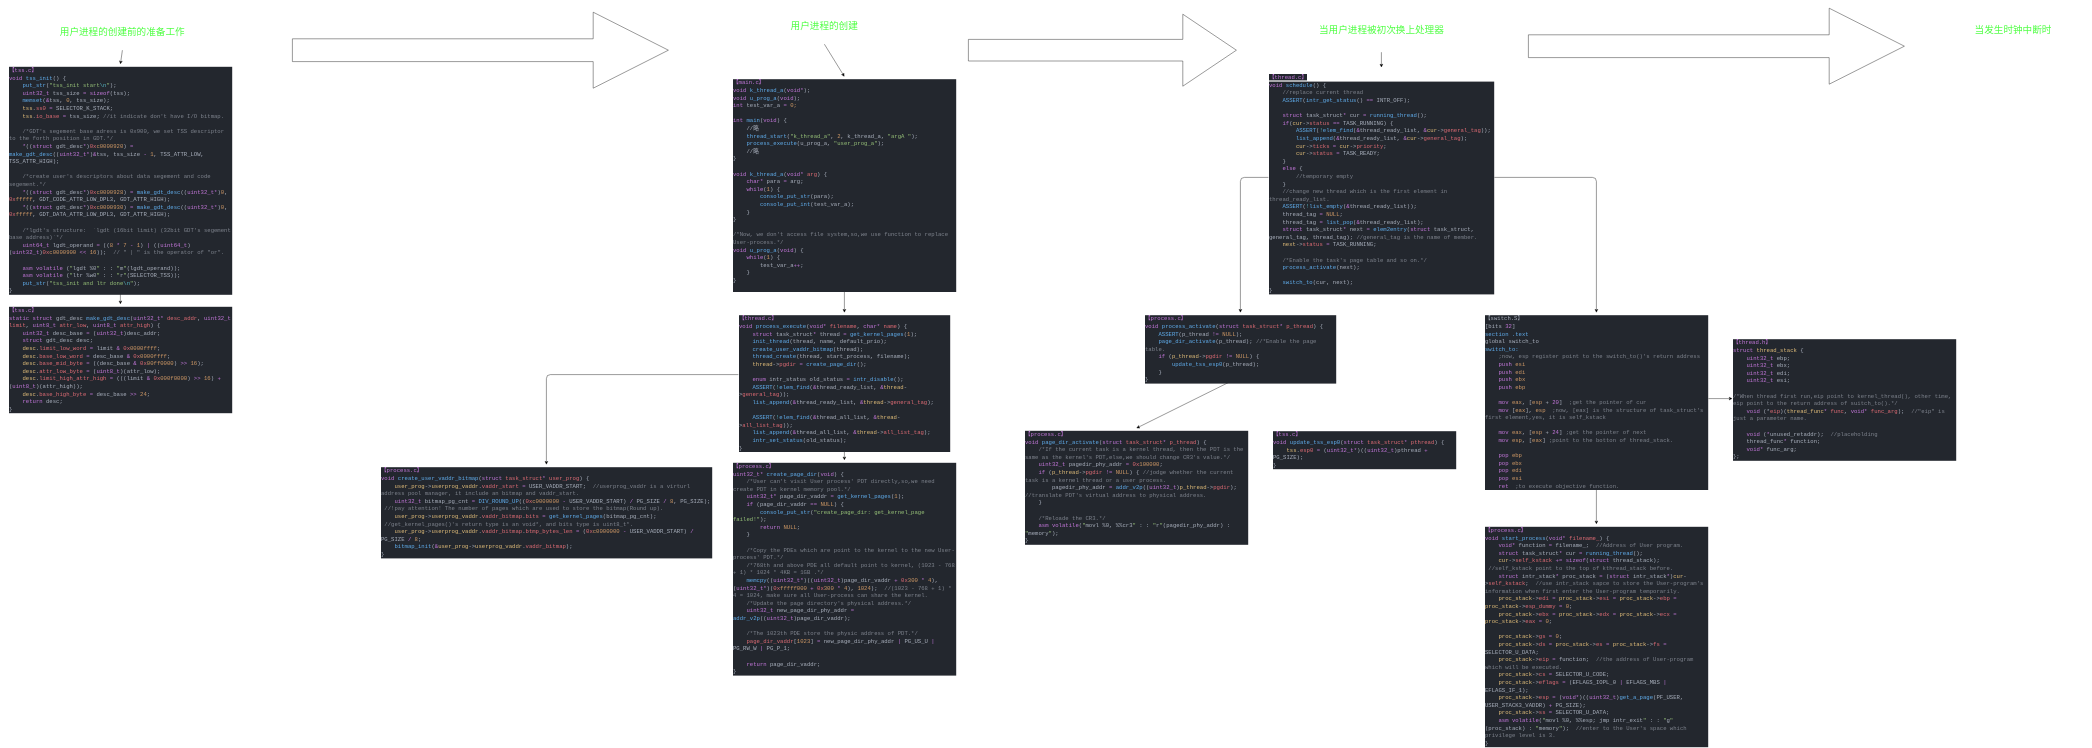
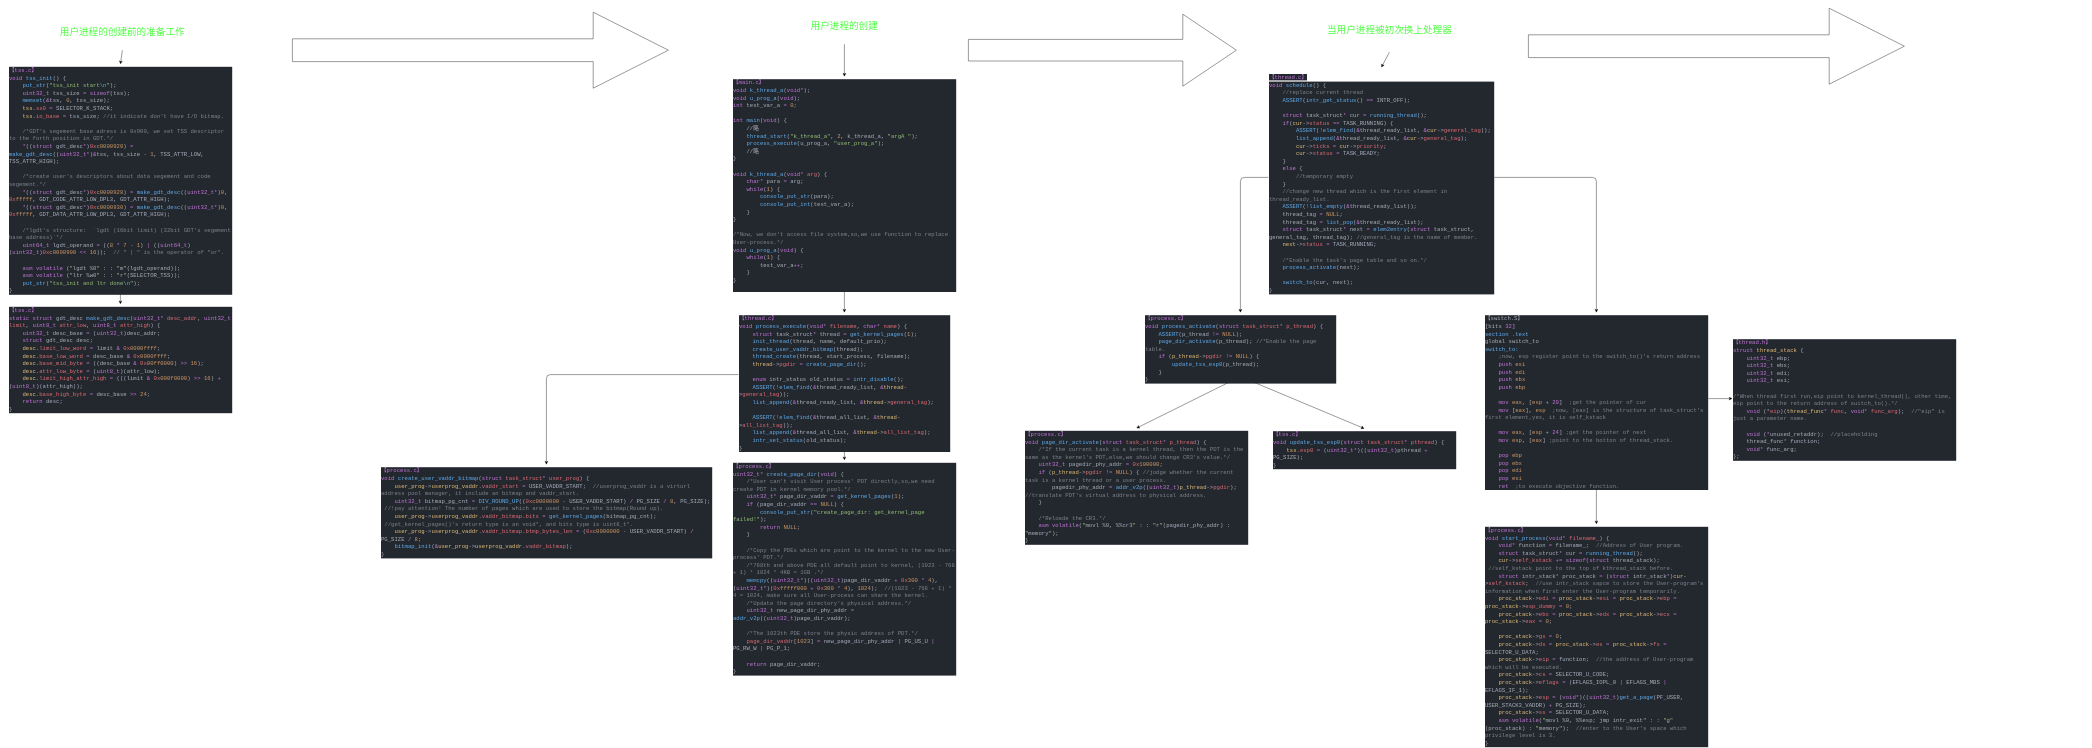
- <mxCell id="25" value="&lt;font color=&quot;#4dff40&quot; style=&quot;font-size: 24px;&quot;&gt;用户进程的创建&lt;/font&gt;" style="text;html=1;strokeColor=none;fillColor=none;align=center;verticalAlign=middle;whiteSpace=wrap;rounded=0;" vertex="1" parent="1"><mxGeometry x="1885" y="20" width="350" height="90" as="geometry" /></mxCell>
+ <mxCell id="25" value="&lt;font color=&quot;#4dff40&quot; style=&quot;font-size: 24px;&quot;&gt;用户进程的创建&lt;/font&gt;" style="text;html=1;strokeColor=none;fillColor=none;align=center;verticalAlign=middle;whiteSpace=wrap;rounded=0;" vertex="1" parent="1"><mxGeometry x="1935" width="350" height="90" as="geometry" y="20" /></mxCell>
- <mxCell id="10" value="&lt;font color=&quot;#4dff40&quot; style=&quot;font-size: 24px;&quot;&gt;当用户进程被初次换上处理器&lt;/font&gt;" style="text;html=1;strokeColor=none;fillColor=none;align=center;verticalAlign=middle;whiteSpace=wrap;rounded=0;" parent="1" vertex="1"><mxGeometry x="3277.5" width="350" height="110" as="geometry" y="20" /></mxCell>
+ <mxCell id="10" value="&lt;font color=&quot;#4dff40&quot; style=&quot;font-size: 24px;&quot;&gt;当用户进程被初次换上处理器&lt;/font&gt;" style="text;html=1;strokeColor=none;fillColor=none;align=center;verticalAlign=middle;whiteSpace=wrap;rounded=0;" parent="1" vertex="1"><mxGeometry x="3297.5" y="20" width="350" height="110" as="geometry" /></mxCell>
- <mxCell id="31" value="&lt;font color=&quot;#4dff40&quot; style=&quot;font-size: 24px;&quot;&gt;当发生时钟中断时&lt;/font&gt;" style="text;html=1;strokeColor=none;fillColor=none;align=center;verticalAlign=middle;whiteSpace=wrap;rounded=0;" vertex="1" parent="1"><mxGeometry x="4857" y="30" width="350" height="90" as="geometry" /></mxCell>
+ <mxCell id="20" style="edgeStyle=none;html=1;exitX=0.5;exitY=1;exitDx=0;exitDy=0;entryX=0.5;entryY=0;entryDx=0;entryDy=0;" edge="1" parent="1" source="21" target="23"><mxGeometry relative="1" as="geometry" /></mxCell>
